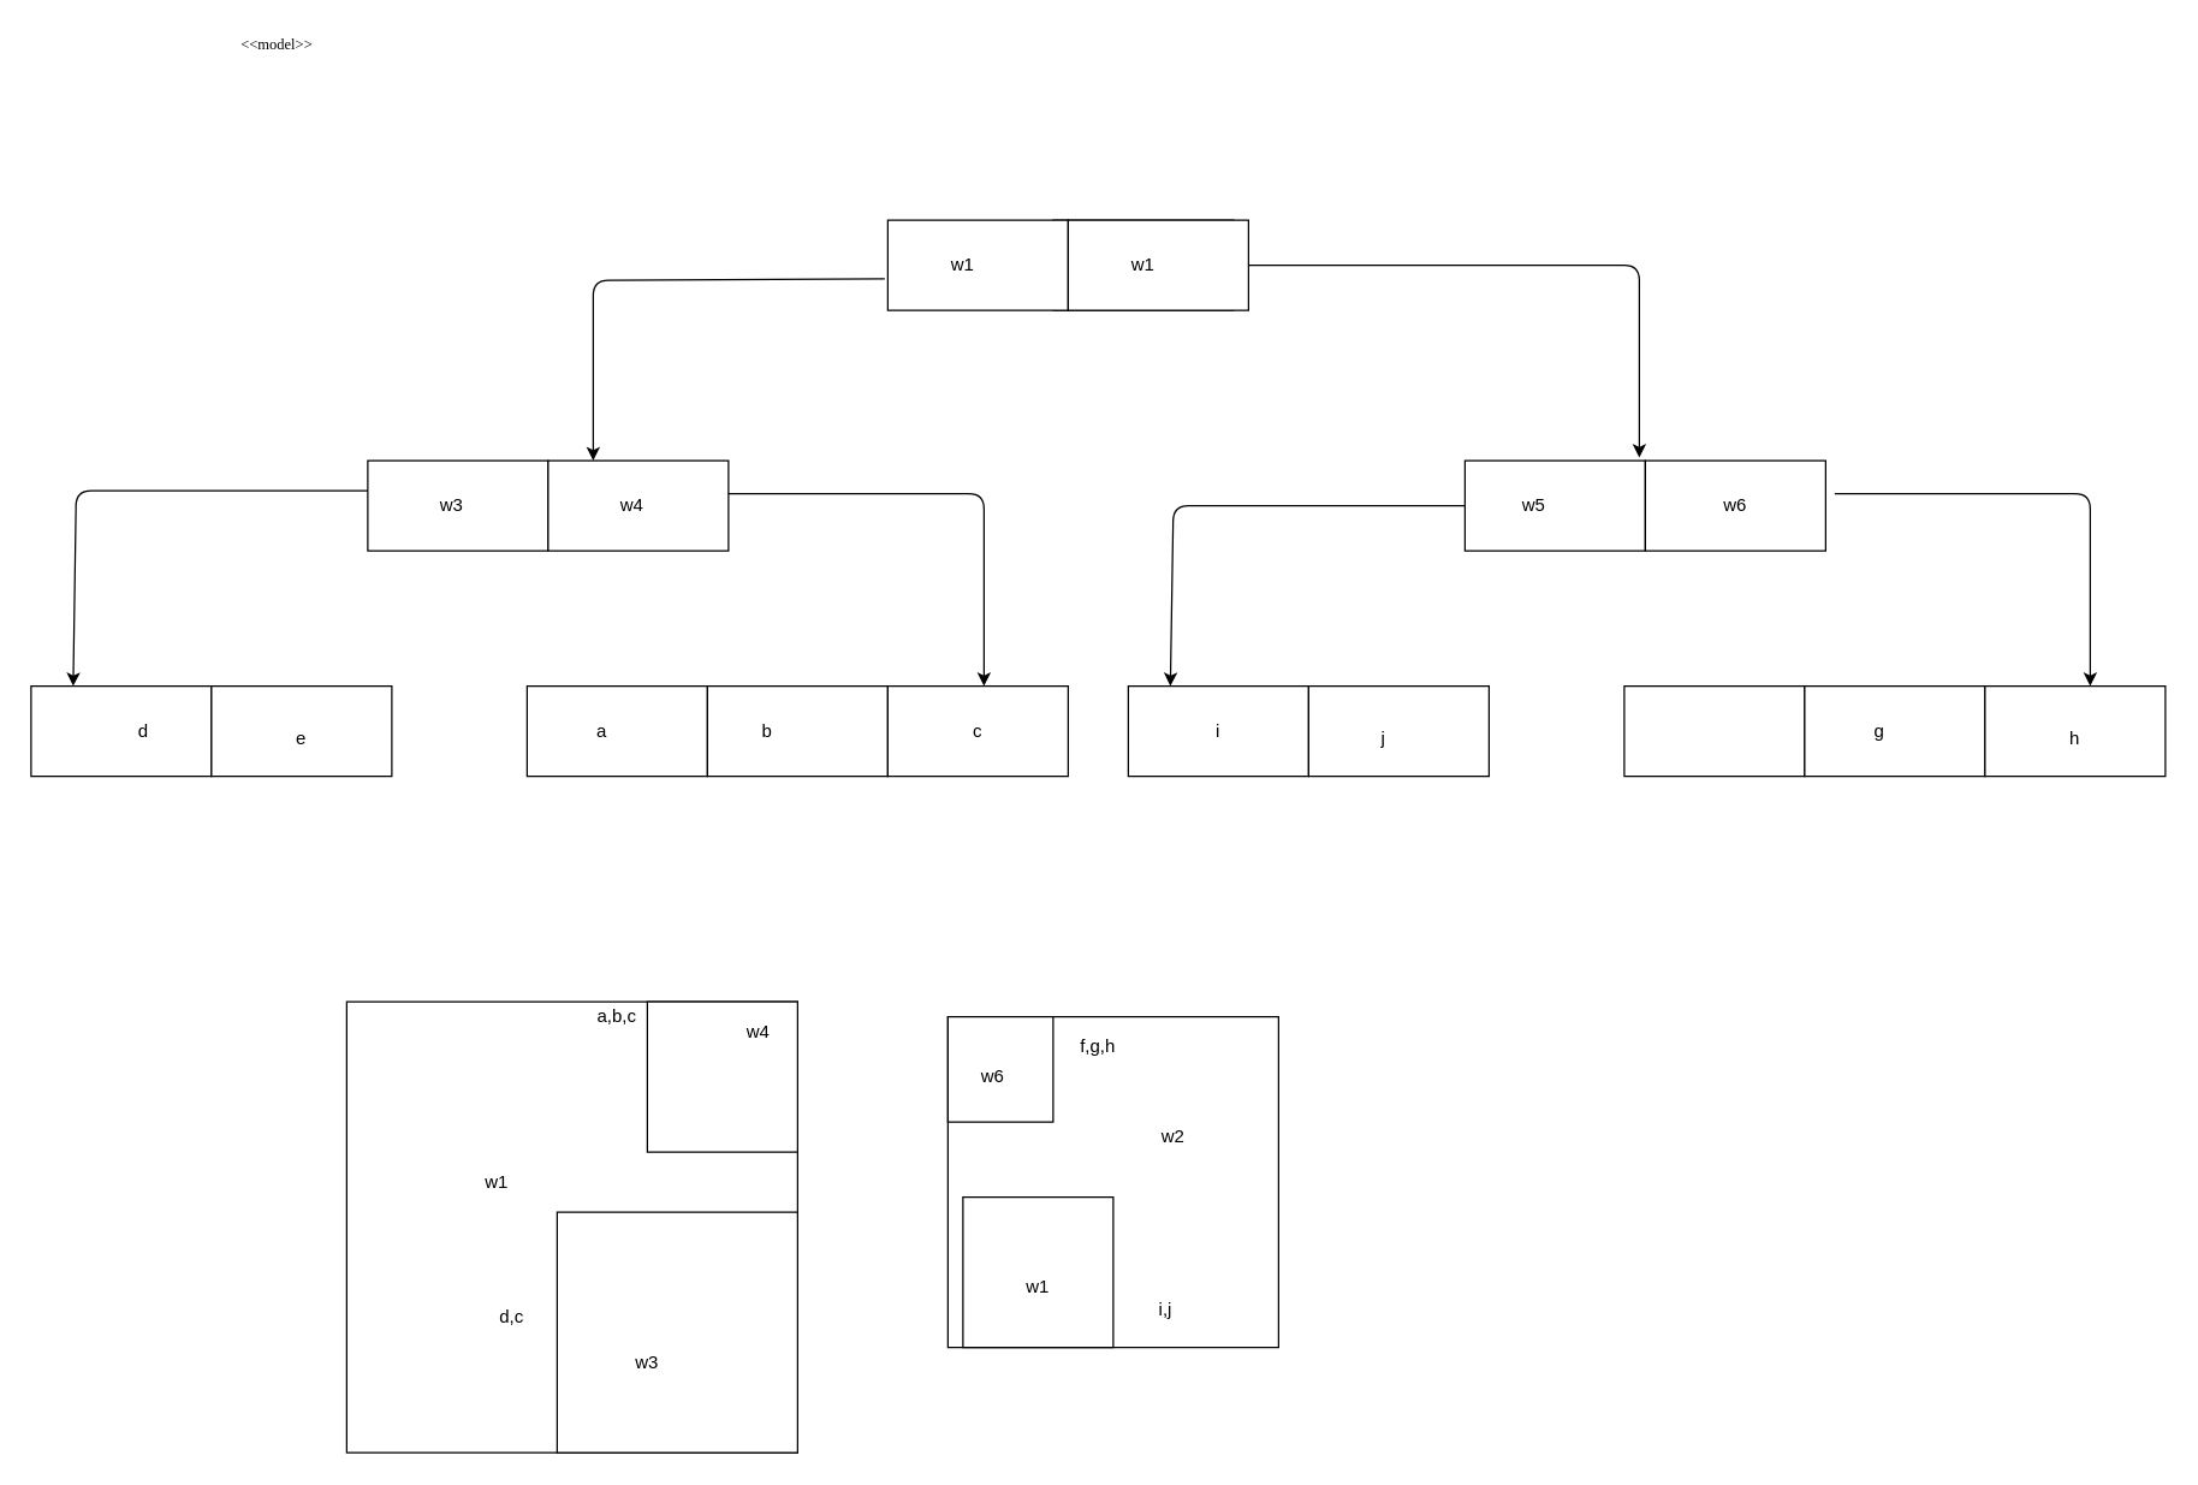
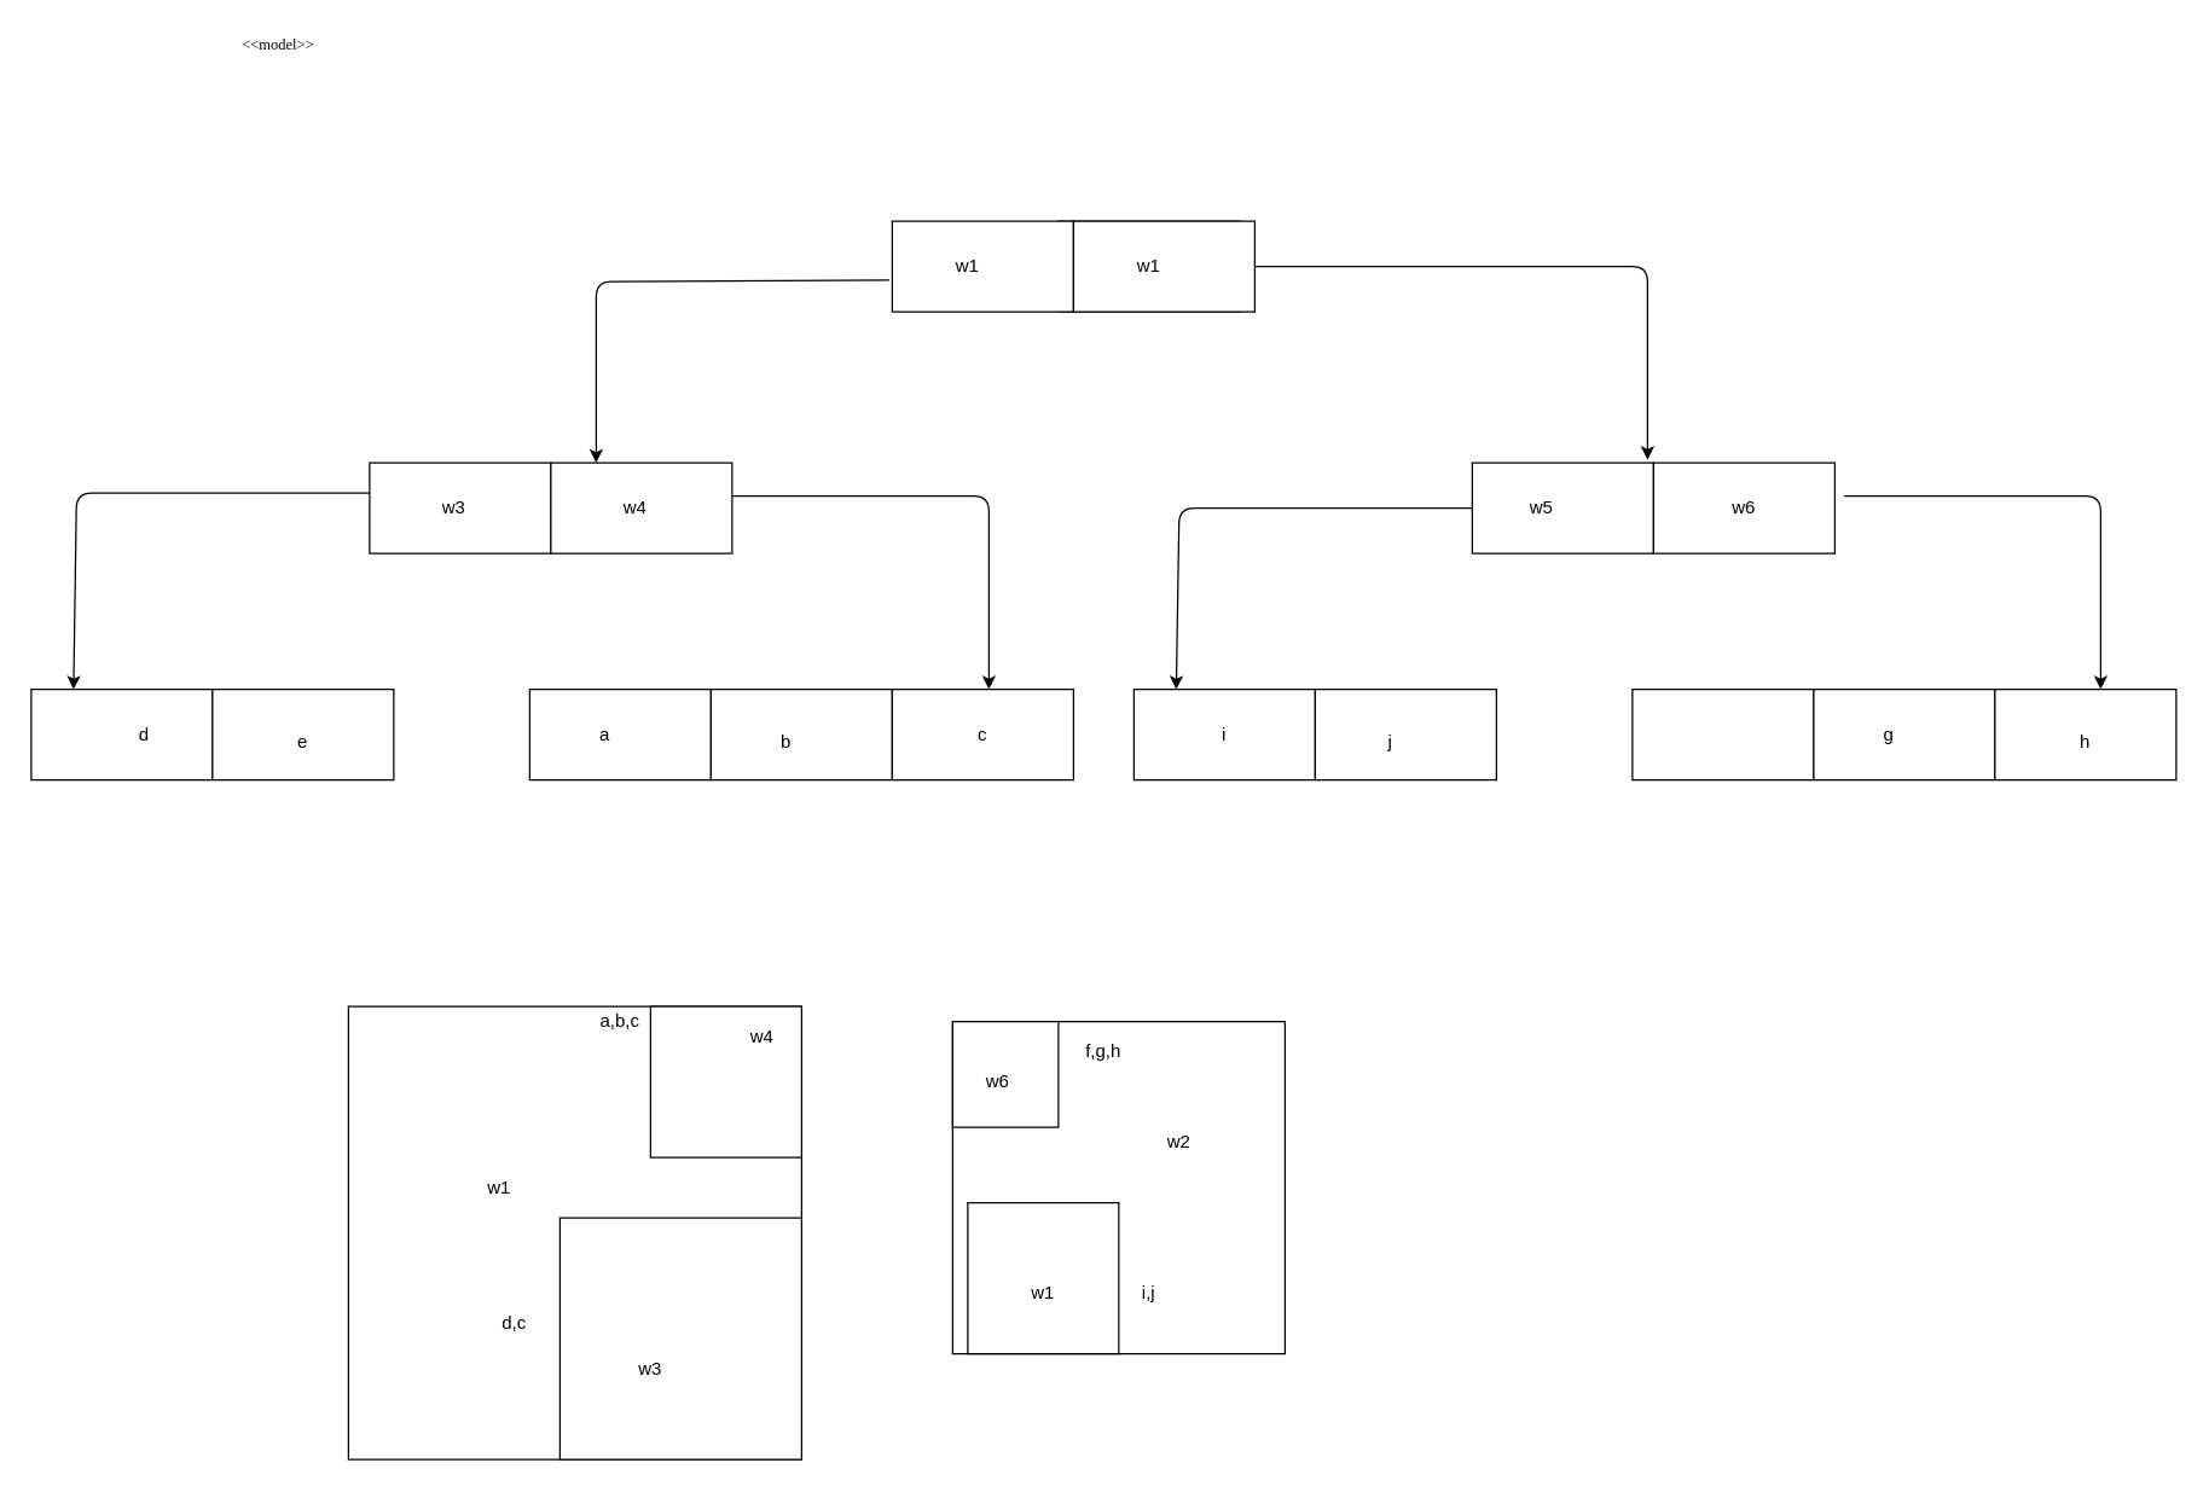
- <mxCell id="29" value="b" style="text;html=1;strokeColor=none;fillColor=none;align=center;verticalAlign=middle;whiteSpace=wrap;rounded=0;" vertex="1" parent="1"><mxGeometry x="490" y="476" width="40" height="20" as="geometry" /></mxCell>
+ <mxCell id="29" value="b" style="text;html=1;strokeColor=none;fillColor=none;align=center;verticalAlign=middle;whiteSpace=wrap;rounded=0;" vertex="1" parent="1"><mxGeometry x="500" y="481" width="40" height="20" as="geometry" /></mxCell>
- <mxCell id="56" value="i,j" style="text;html=1;strokeColor=none;fillColor=none;align=center;verticalAlign=middle;whiteSpace=wrap;rounded=0;" vertex="1" parent="1"><mxGeometry x="755" y="861" width="40" height="20" as="geometry" /></mxCell>
+ <mxCell id="56" value="i,j" style="text;html=1;strokeColor=none;fillColor=none;align=center;verticalAlign=middle;whiteSpace=wrap;rounded=0;" vertex="1" parent="1"><mxGeometry x="740" y="846" width="40" height="20" as="geometry" /></mxCell>
